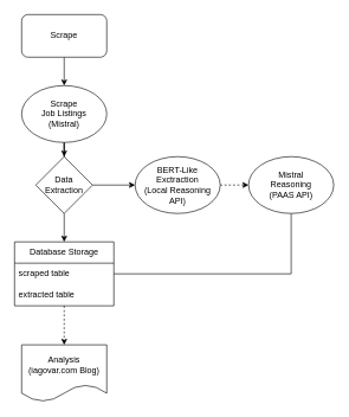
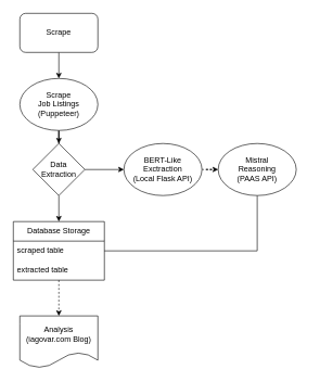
- <mxCell id="5" value="&lt;div&gt;Scrape&lt;/div&gt;&lt;div&gt;Job Listings&lt;br&gt;&lt;/div&gt;&lt;div&gt;(Mistral)&lt;br&gt;&lt;/div&gt;" style="ellipse;whiteSpace=wrap;html=1;" vertex="1" parent="1"><mxGeometry x="30" y="120" width="120" height="80" as="geometry" /></mxCell>
+ <mxCell id="5" value="&lt;div&gt;Scrape&lt;/div&gt;&lt;div&gt;Job Listings&lt;br&gt;&lt;/div&gt;&lt;div&gt;(Puppeteer)&lt;br&gt;&lt;/div&gt;" style="ellipse;whiteSpace=wrap;html=1;" vertex="1" parent="1"><mxGeometry x="30" y="120" width="120" height="80" as="geometry" /></mxCell>
- <mxCell id="10" value="&lt;div&gt;BERT-Like&lt;/div&gt;&lt;div&gt;Exctraction&lt;br&gt;&lt;/div&gt;&lt;div&gt;(Local Reasoning API)&lt;br&gt;&lt;/div&gt;" style="ellipse;whiteSpace=wrap;html=1;" vertex="1" parent="1"><mxGeometry x="190" y="220" width="120" height="80" as="geometry" /></mxCell>
+ <mxCell id="10" value="&lt;div&gt;BERT-Like&lt;/div&gt;&lt;div&gt;Exctraction&lt;br&gt;&lt;/div&gt;&lt;div&gt;(Local Flask API)&lt;br&gt;&lt;/div&gt;" style="ellipse;whiteSpace=wrap;html=1;" vertex="1" parent="1"><mxGeometry x="190" y="220" width="120" height="80" as="geometry" /></mxCell>
- <mxCell id="12" value="&lt;div&gt;Mistral&lt;/div&gt;&lt;div&gt;Reasoning&lt;/div&gt;&lt;div&gt;(PAAS API)&lt;br&gt;&lt;/div&gt;" style="ellipse;whiteSpace=wrap;html=1;" vertex="1" parent="1"><mxGeometry x="350" y="220" width="120" height="80" as="geometry" /></mxCell>
+ <mxCell id="12" value="&lt;div&gt;Mistral&lt;/div&gt;&lt;div&gt;Reasoning&lt;/div&gt;&lt;div&gt;(PAAS API)&lt;br&gt;&lt;/div&gt;" style="ellipse;whiteSpace=wrap;html=1;" vertex="1" parent="1"><mxGeometry x="335" y="220" width="120" height="80" as="geometry" /></mxCell>
